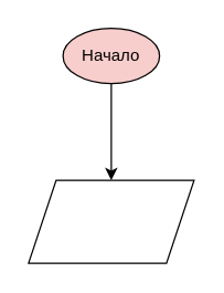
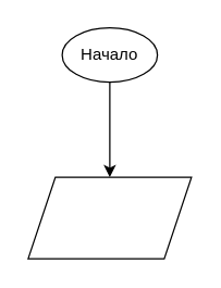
- <mxCell id="3" value="&lt;font style=&quot;vertical-align: inherit;&quot;&gt;&lt;font style=&quot;vertical-align: inherit;&quot;&gt;Начало&lt;br&gt;&lt;/font&gt;&lt;/font&gt;" style="ellipse;whiteSpace=wrap;html=1;fillColor=#f8cecc;" vertex="1" parent="1"><mxGeometry x="45" y="20" width="70" height="40" as="geometry" /></mxCell>
+ <mxCell id="3" value="&lt;font style=&quot;vertical-align: inherit;&quot;&gt;&lt;font style=&quot;vertical-align: inherit;&quot;&gt;Начало&lt;br&gt;&lt;/font&gt;&lt;/font&gt;" style="ellipse;whiteSpace=wrap;html=1;" vertex="1" parent="1"><mxGeometry x="45" y="20" width="70" height="40" as="geometry" /></mxCell>
